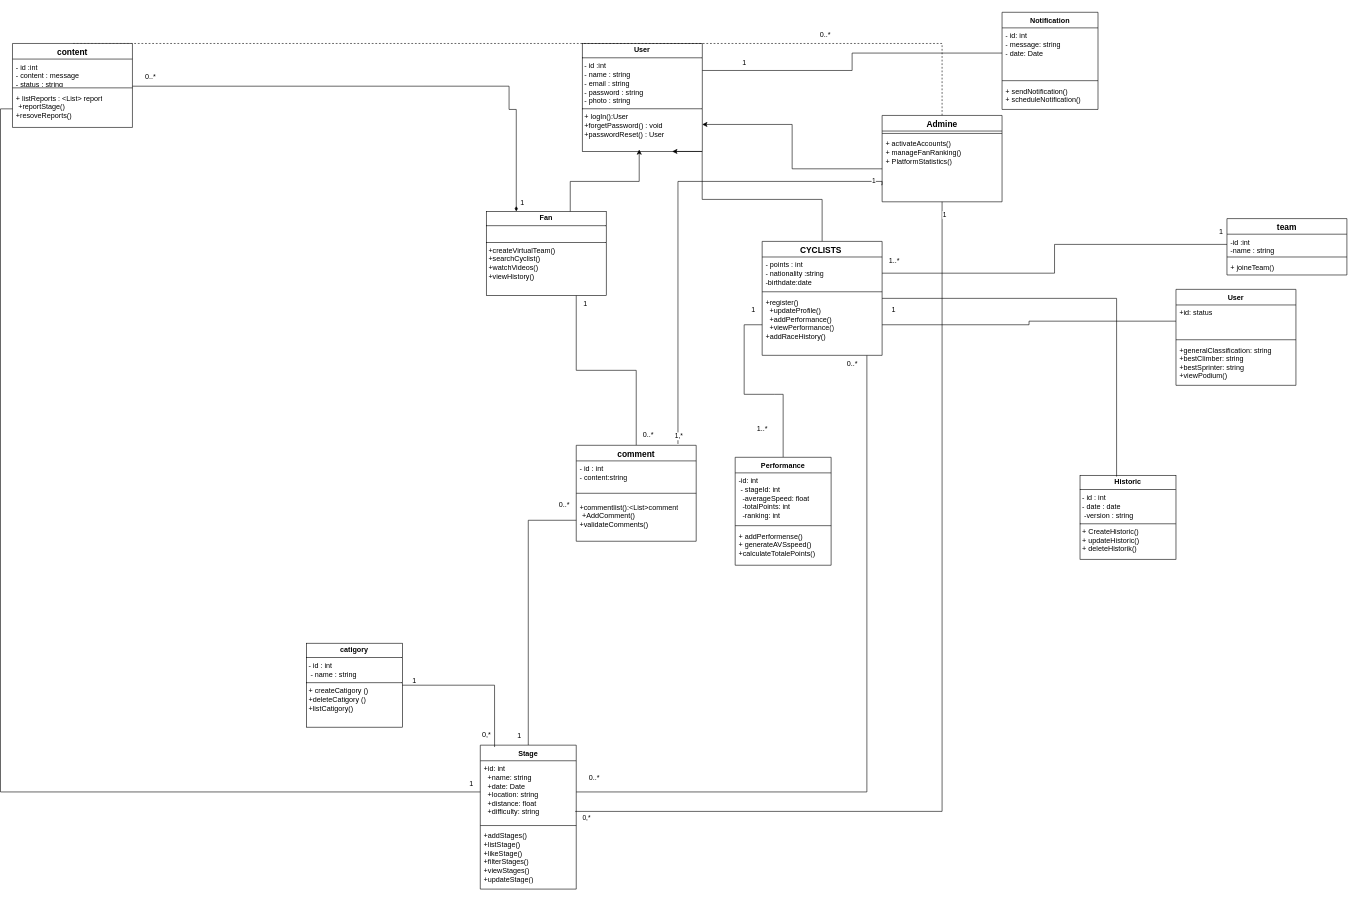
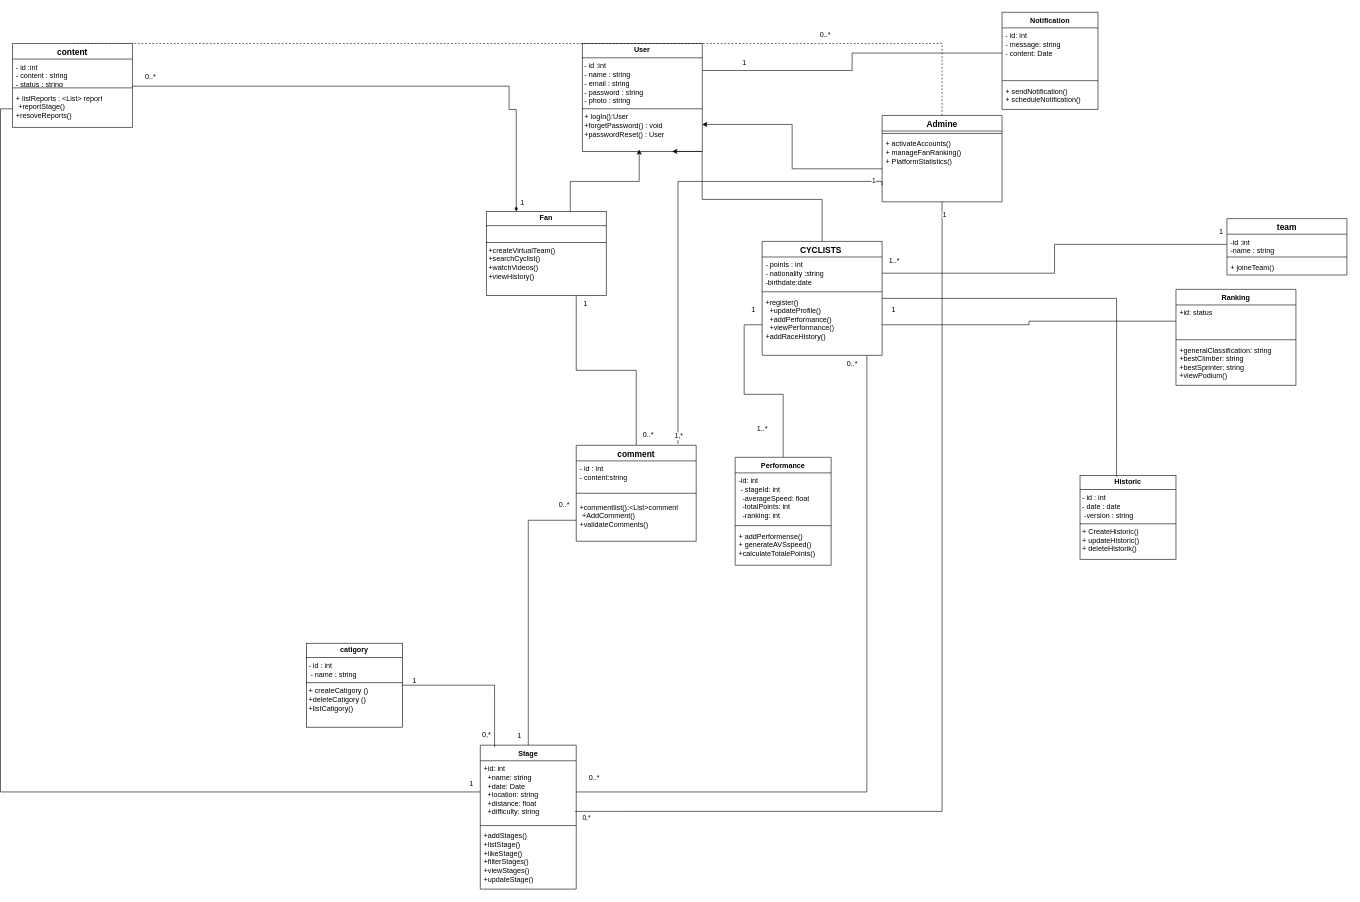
- <mxCell id="62" value="&lt;div&gt;- id: int&lt;/div&gt;&lt;div&gt;- message: string&lt;/div&gt;&lt;div&gt;&lt;span style=&quot;background-color: transparent; color: light-dark(rgb(0, 0, 0), rgb(255, 255, 255));&quot;&gt;- date: Date&lt;/span&gt;&lt;/div&gt;" style="text;strokeColor=none;fillColor=none;align=left;verticalAlign=top;spacingLeft=4;spacingRight=4;overflow=hidden;rotatable=0;points=[[0,0.5],[1,0.5]];portConstraint=eastwest;whiteSpace=wrap;html=1;" parent="61" vertex="1"><mxGeometry y="26" width="160" height="84" as="geometry" /></mxCell>
+ <mxCell id="62" value="&lt;div&gt;- id: int&lt;/div&gt;&lt;div&gt;- message: string&lt;/div&gt;&lt;div&gt;&lt;span style=&quot;background-color: transparent; color: light-dark(rgb(0, 0, 0), rgb(255, 255, 255));&quot;&gt;- content: Date&lt;/span&gt;&lt;/div&gt;" style="text;strokeColor=none;fillColor=none;align=left;verticalAlign=top;spacingLeft=4;spacingRight=4;overflow=hidden;rotatable=0;points=[[0,0.5],[1,0.5]];portConstraint=eastwest;whiteSpace=wrap;html=1;" parent="61" vertex="1"><mxGeometry y="26" width="160" height="84" as="geometry" /></mxCell>
- <mxCell id="23" value="- id :int&amp;nbsp;&lt;div&gt;- content : message&amp;nbsp;&lt;/div&gt;&lt;div&gt;- status : string&lt;/div&gt;" style="text;strokeColor=none;fillColor=none;align=left;verticalAlign=top;spacingLeft=4;spacingRight=4;overflow=hidden;rotatable=0;points=[[0,0.5],[1,0.5]];portConstraint=eastwest;whiteSpace=wrap;html=1;" parent="22" vertex="1"><mxGeometry y="26" width="200" height="44" as="geometry" /></mxCell>
+ <mxCell id="23" value="- id :int&amp;nbsp;&lt;div&gt;- content : string&amp;nbsp;&lt;/div&gt;&lt;div&gt;- status : string&lt;/div&gt;" style="text;strokeColor=none;fillColor=none;align=left;verticalAlign=top;spacingLeft=4;spacingRight=4;overflow=hidden;rotatable=0;points=[[0,0.5],[1,0.5]];portConstraint=eastwest;whiteSpace=wrap;html=1;" parent="22" vertex="1"><mxGeometry y="26" width="200" height="44" as="geometry" /></mxCell>
- <mxCell id="47" value="User" style="swimlane;fontStyle=1;align=center;verticalAlign=top;childLayout=stackLayout;horizontal=1;startSize=26;horizontalStack=0;resizeParent=1;resizeParentMax=0;resizeLast=0;collapsible=1;marginBottom=0;whiteSpace=wrap;html=1;" parent="1" vertex="1"><mxGeometry x="1960" y="482" width="200" height="160" as="geometry" /></mxCell>
+ <mxCell id="47" value="Ranking" style="swimlane;fontStyle=1;align=center;verticalAlign=top;childLayout=stackLayout;horizontal=1;startSize=26;horizontalStack=0;resizeParent=1;resizeParentMax=0;resizeLast=0;collapsible=1;marginBottom=0;whiteSpace=wrap;html=1;" parent="1" vertex="1"><mxGeometry x="1960" y="482" width="200" height="160" as="geometry" /></mxCell>
